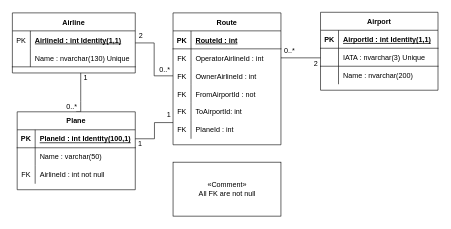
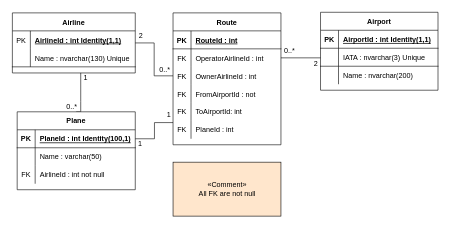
- <mxCell id="57" value="«Comment»&lt;br&gt;All FK are not null" style="html=1;dropTarget=0;" vertex="1" parent="1"><mxGeometry x="288" y="270" width="180" height="90" as="geometry" /></mxCell>
+ <mxCell id="57" value="«Comment»&lt;br&gt;All FK are not null" style="html=1;dropTarget=0;fillColor=#ffe6cc;" vertex="1" parent="1"><mxGeometry x="288" y="270" width="180" height="90" as="geometry" /></mxCell>
